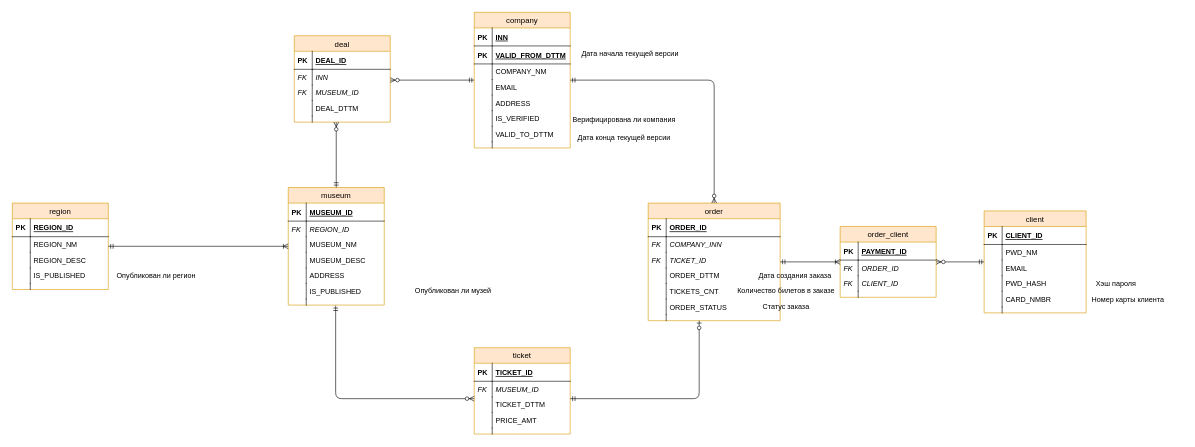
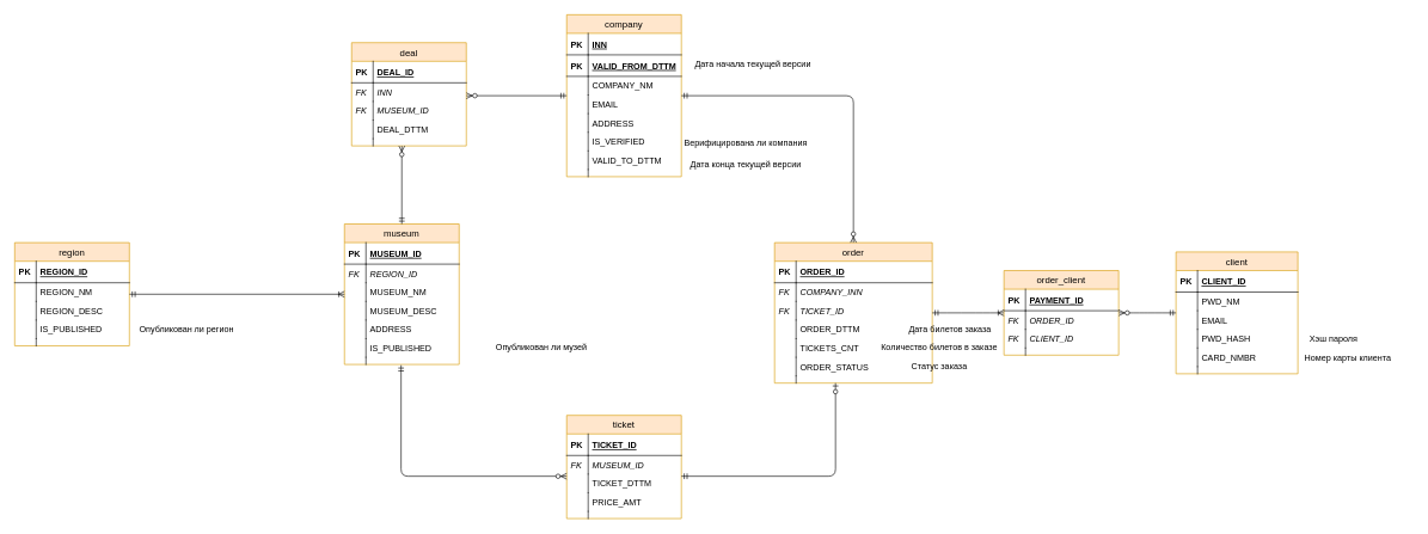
- <mxCell id="121" value="Дата создания заказа" style="text;html=1;strokeColor=none;fillColor=none;align=center;verticalAlign=middle;whiteSpace=wrap;rounded=0;" parent="1" vertex="1"><mxGeometry x="1260" y="449" width="130" height="20" as="geometry" /></mxCell>
+ <mxCell id="121" value="Дата билетов заказа" style="text;html=1;strokeColor=none;fillColor=none;align=center;verticalAlign=middle;whiteSpace=wrap;rounded=0;" parent="1" vertex="1"><mxGeometry x="1260" y="449" width="130" height="20" as="geometry" /></mxCell>
